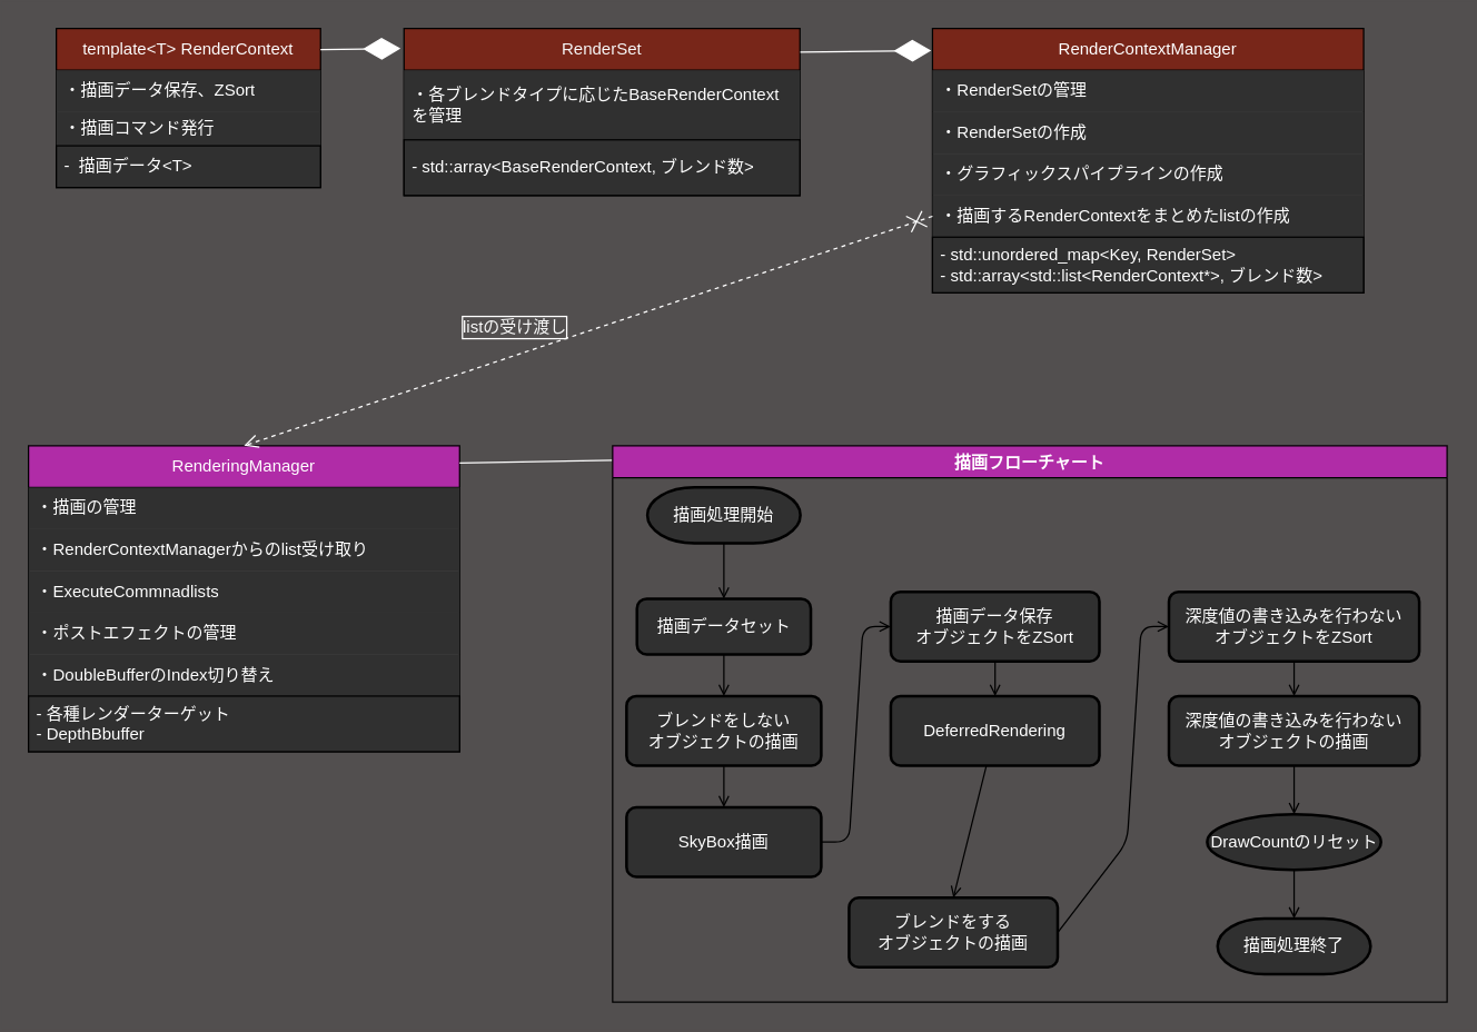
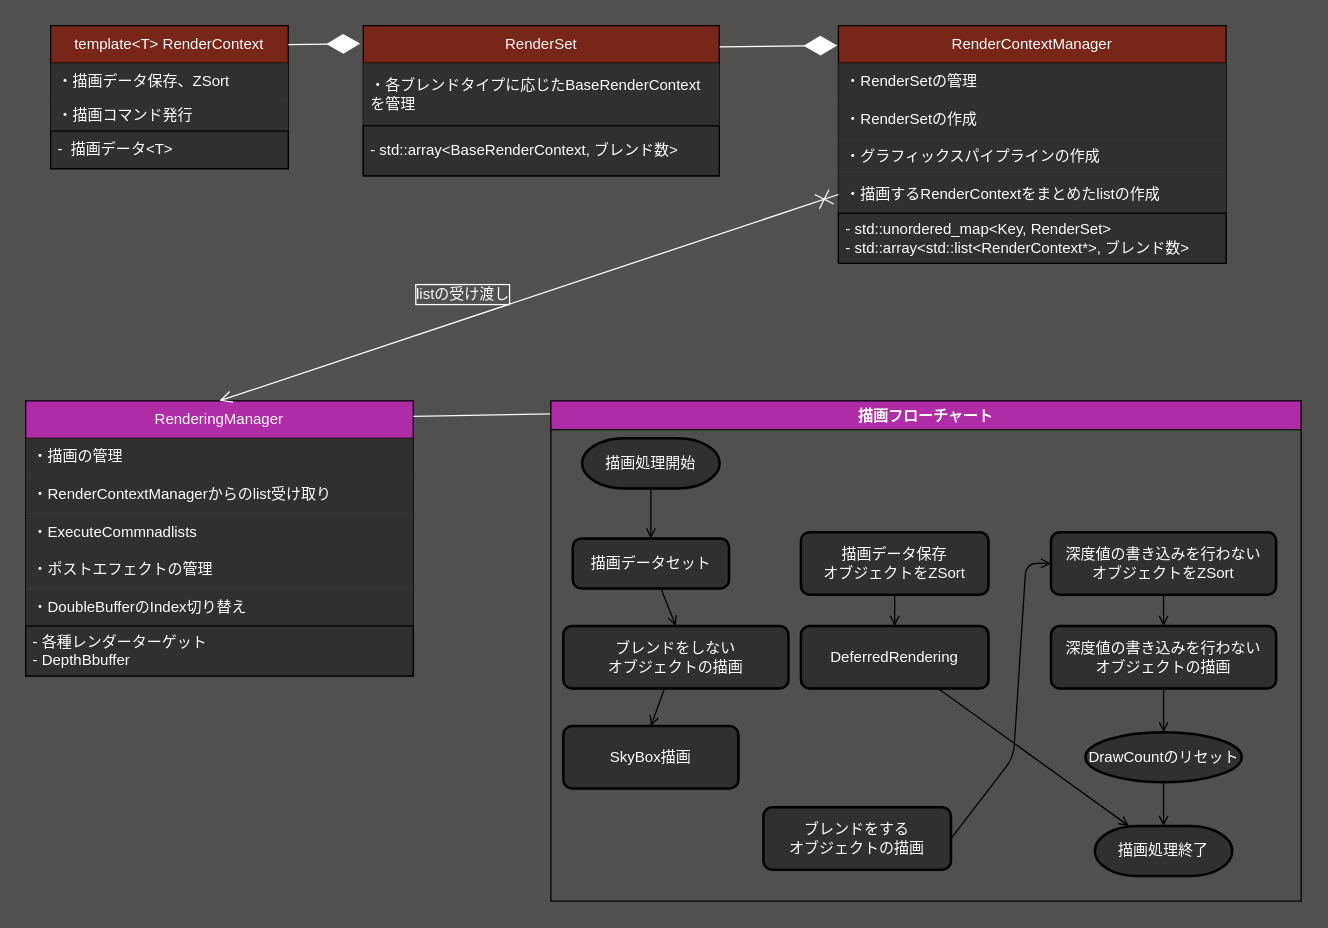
- <mxCell id="52" value="" style="endArrow=open;startArrow=cross;endFill=0;startFill=0;endSize=8;startSize=10;html=1;entryX=0.5;entryY=0;entryDx=0;entryDy=0;exitX=0;exitY=0.5;exitDx=0;exitDy=0;fontColor=#F0F0F0;strokeColor=#FFFFFF;dashed=1;" parent="1" source="12" target="15" edge="1"><mxGeometry width="160" relative="1" as="geometry"><mxPoint x="450" y="280" as="sourcePoint" /><mxPoint x="610" y="280" as="targetPoint" /></mxGeometry></mxCell>
+ <mxCell id="52" value="" style="endArrow=open;startArrow=cross;endFill=0;startFill=0;endSize=8;startSize=10;html=1;entryX=0.5;entryY=0;entryDx=0;entryDy=0;exitX=0;exitY=0.5;exitDx=0;exitDy=0;fontColor=#F0F0F0;strokeColor=#FFFFFF;" parent="1" source="12" target="15" edge="1"><mxGeometry width="160" relative="1" as="geometry"><mxPoint x="450" y="280" as="sourcePoint" /><mxPoint x="610" y="280" as="targetPoint" /></mxGeometry></mxCell>
- <mxCell id="34" value="ブレンドをしない&lt;br&gt;オブジェクトの描画" style="rounded=1;whiteSpace=wrap;html=1;absoluteArcSize=1;arcSize=14;strokeWidth=2;fillColor=#303030;fontColor=#FFFFFF;" parent="28" vertex="1"><mxGeometry x="10" y="180" width="140" height="50" as="geometry" /></mxCell>
+ <mxCell id="34" value="ブレンドをしない&lt;br&gt;オブジェクトの描画" style="rounded=1;whiteSpace=wrap;html=1;absoluteArcSize=1;arcSize=14;strokeWidth=2;fillColor=#303030;fontColor=#FFFFFF;" parent="28" vertex="1"><mxGeometry x="10" y="180" width="180" height="50" as="geometry" /></mxCell>
- <mxCell id="35" style="edgeStyle=none;html=1;entryX=0;entryY=0.5;entryDx=0;entryDy=0;startArrow=none;startFill=0;endArrow=open;endFill=0;exitX=1;exitY=0.5;exitDx=0;exitDy=0;fontColor=#F0F0F0;" parent="28" source="36" target="38" edge="1"><mxGeometry relative="1" as="geometry"><Array as="points"><mxPoint x="170" y="285" /><mxPoint x="180" y="130" /></Array></mxGeometry></mxCell>
- <mxCell id="39" style="edgeStyle=none;html=1;entryX=0.5;entryY=0;entryDx=0;entryDy=0;startArrow=none;startFill=0;endArrow=open;endFill=0;fontColor=#F0F0F0;" parent="28" source="40" target="42" edge="1"><mxGeometry relative="1" as="geometry" /></mxCell>
+ <mxCell id="39" style="edgeStyle=none;html=1;startArrow=none;startFill=0;endArrow=open;endFill=0;fontColor=#F0F0F0;" parent="28" source="40" target="49" edge="1"><mxGeometry relative="1" as="geometry" /></mxCell>
